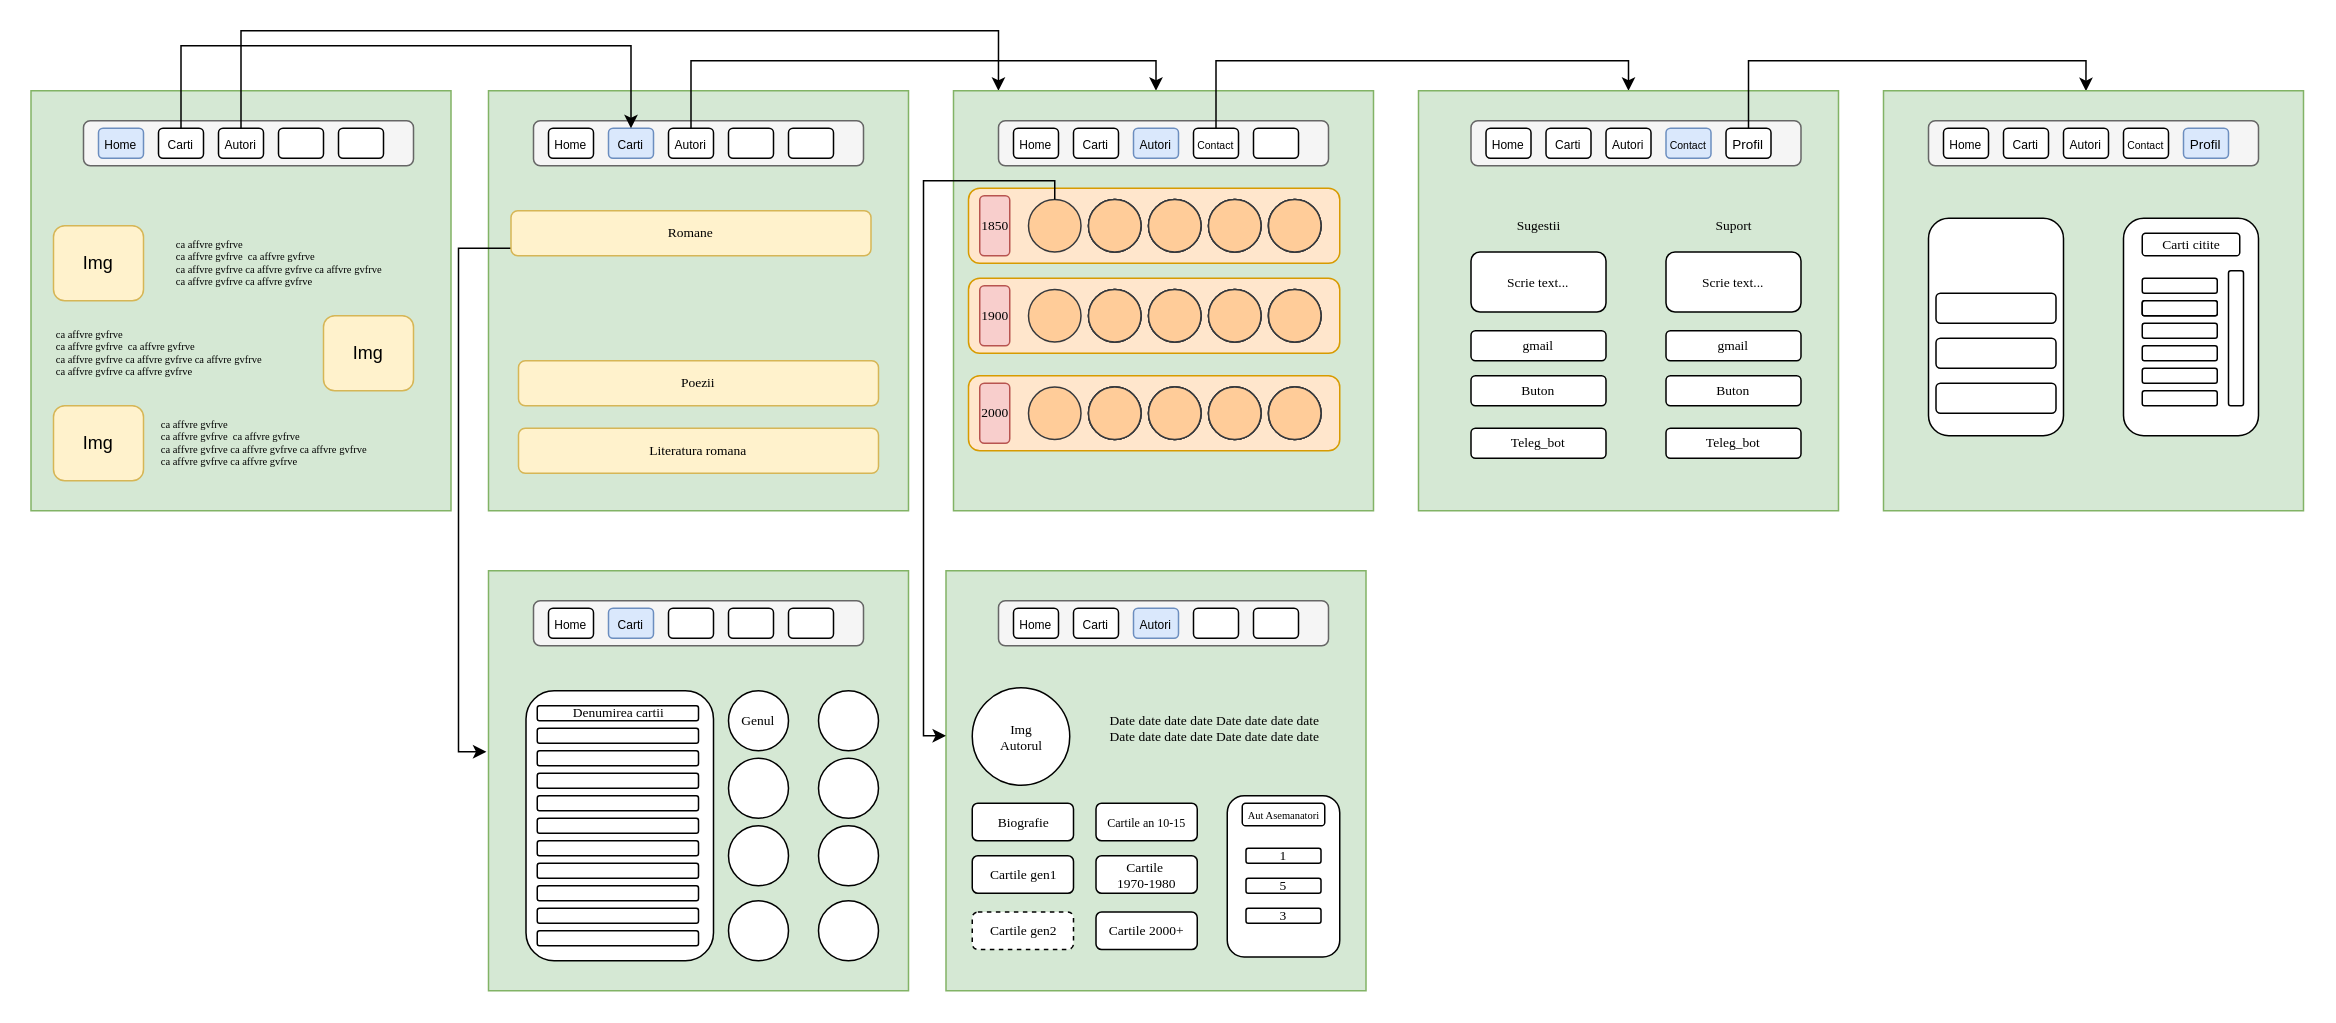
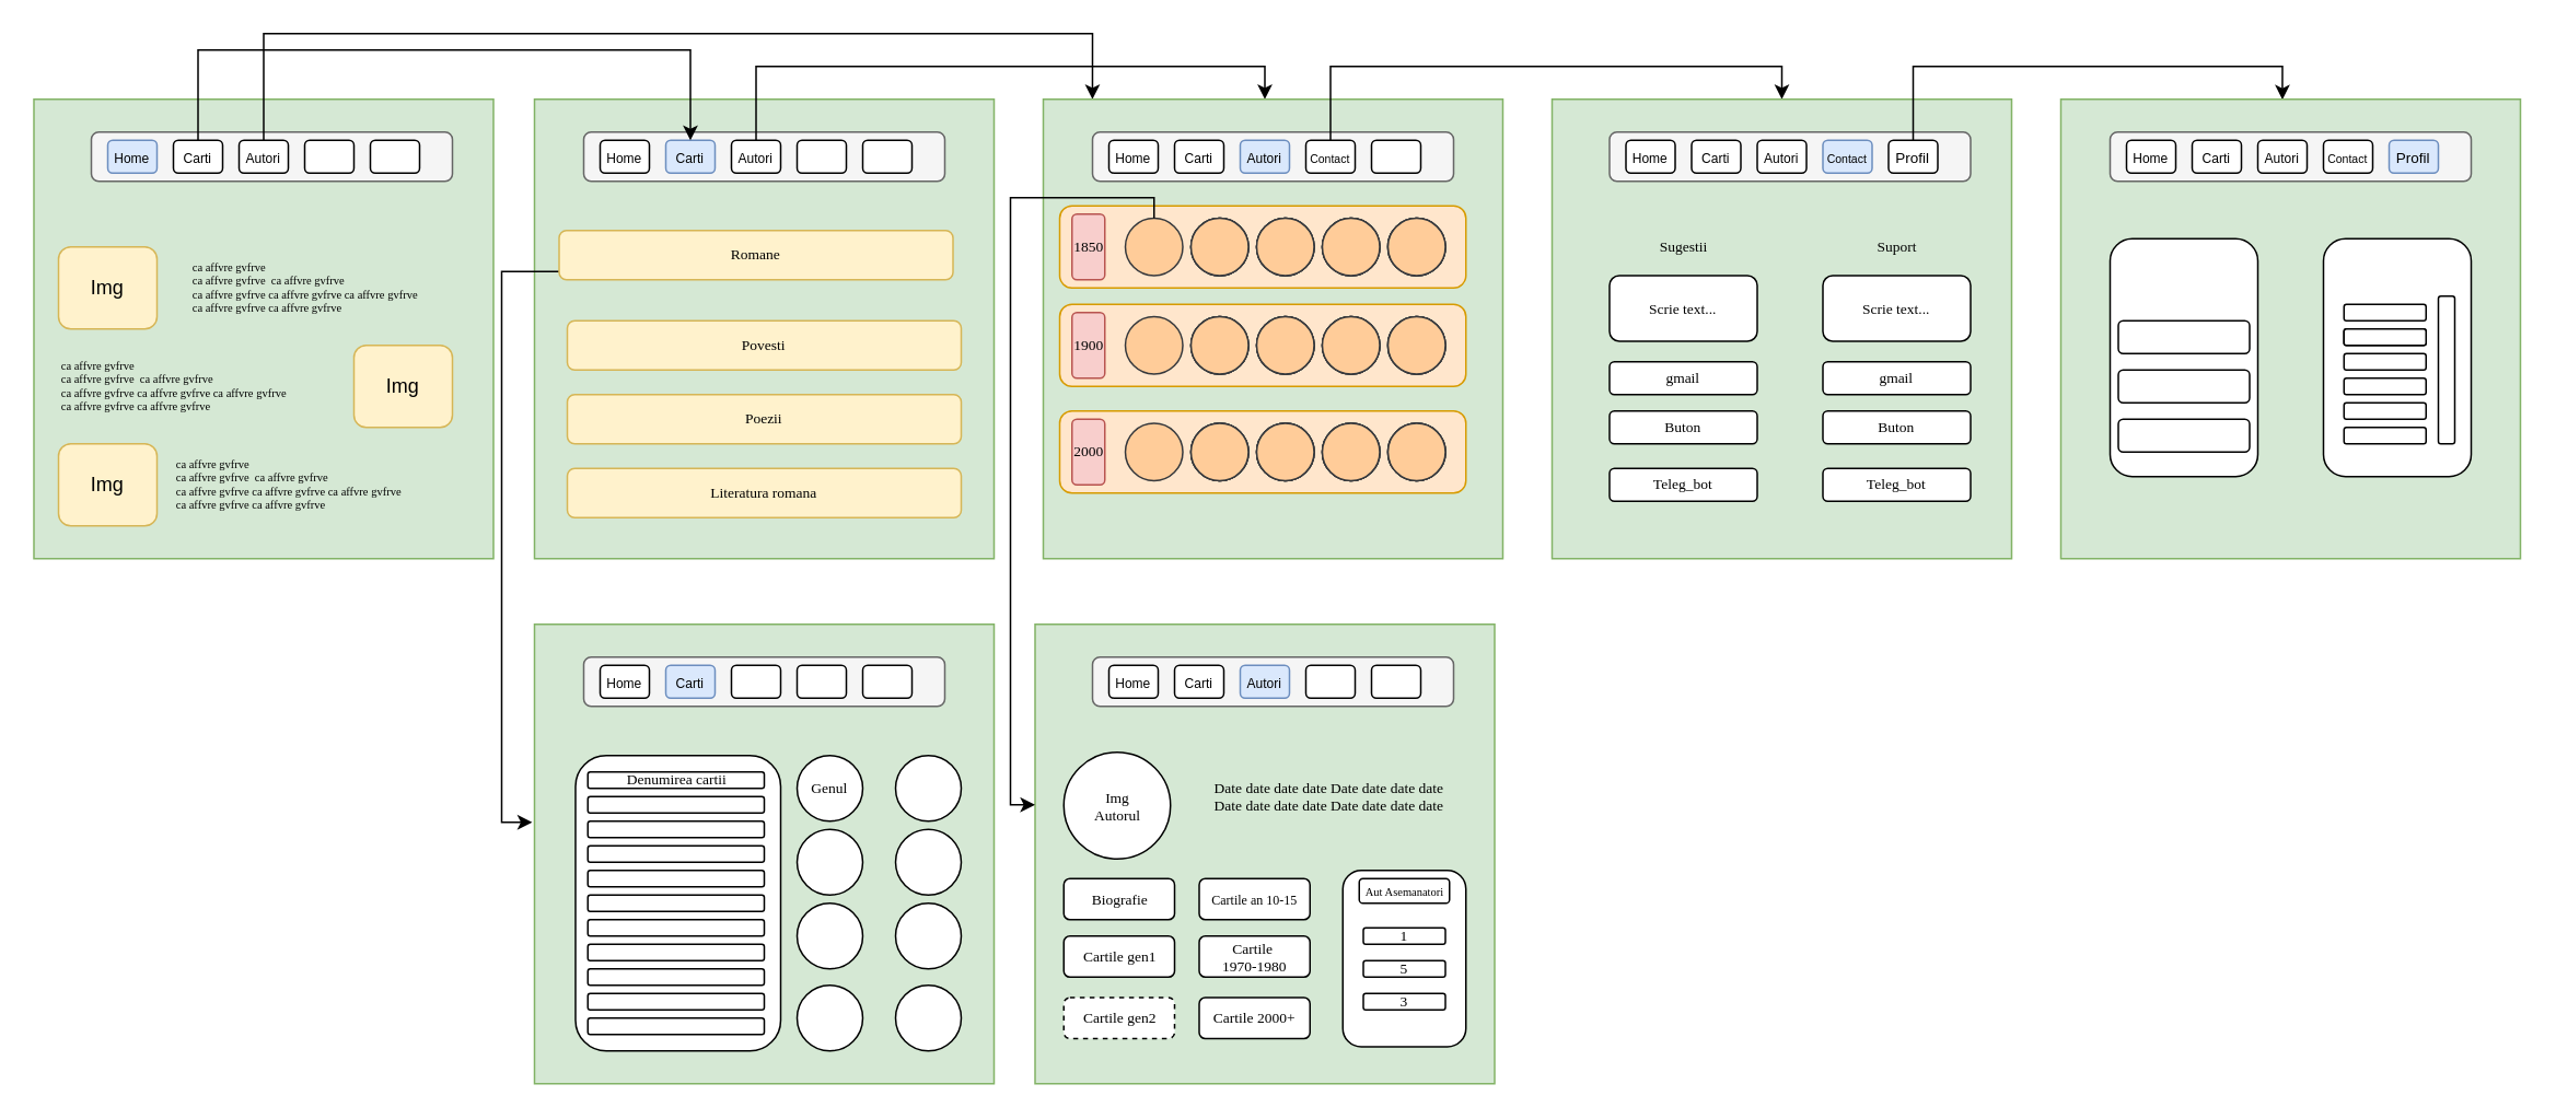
- <mxCell id="170" value="Carti citite" style="rounded=1;whiteSpace=wrap;html=1;shadow=0;fontFamily=Tahoma;fontSize=9;align=center;verticalAlign=middle;" parent="1" vertex="1"><mxGeometry x="1427.5" y="155" width="65" height="15" as="geometry" /></mxCell>
+ <mxCell id="26" value="Povesti" style="rounded=1;whiteSpace=wrap;html=1;fontFamily=Tahoma;fontSize=9;align=center;verticalAlign=middle;fillColor=#fff2cc;strokeColor=#d6b656;" parent="1" vertex="1"><mxGeometry x="345" y="195" width="240" height="30" as="geometry" /></mxCell>
